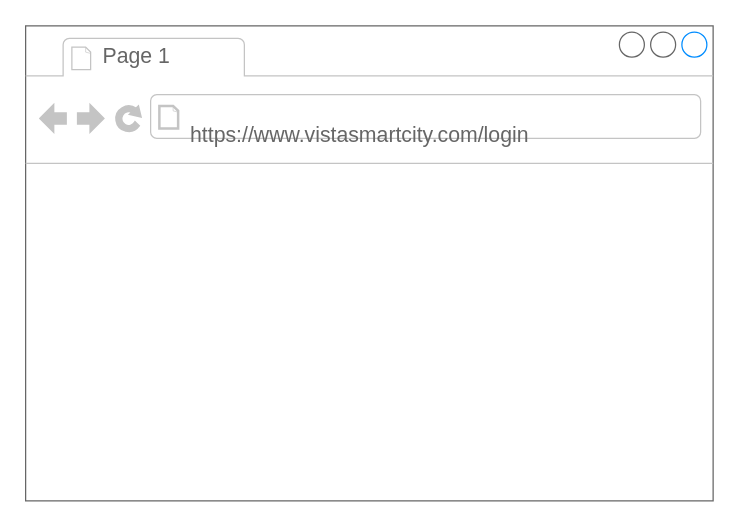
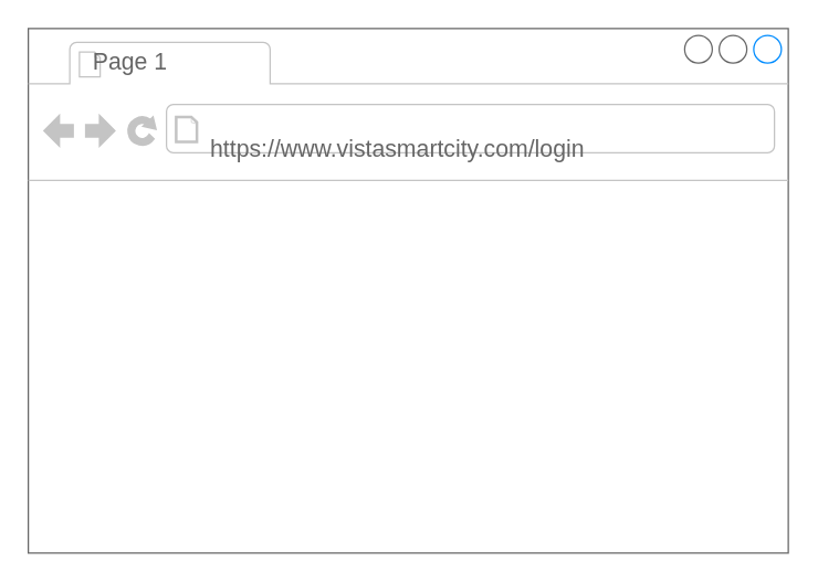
- <mxCell id="3" value="Page 1" style="strokeWidth=1;shadow=0;dashed=0;align=center;html=1;shape=mxgraph.mockup.containers.anchor;fontSize=17;fontColor=#666666;align=left;whiteSpace=wrap;" vertex="1" parent="2"><mxGeometry x="60" y="12" width="110" height="26" as="geometry" /></mxCell>
+ <mxCell id="3" value="Page 1" style="strokeWidth=1;shadow=0;dashed=0;align=center;html=1;shape=mxgraph.mockup.containers.anchor;fontSize=17;fontColor=#666666;align=left;whiteSpace=wrap;" vertex="1" parent="2"><mxGeometry x="45" y="12" width="110" height="26" as="geometry" /></mxCell>
